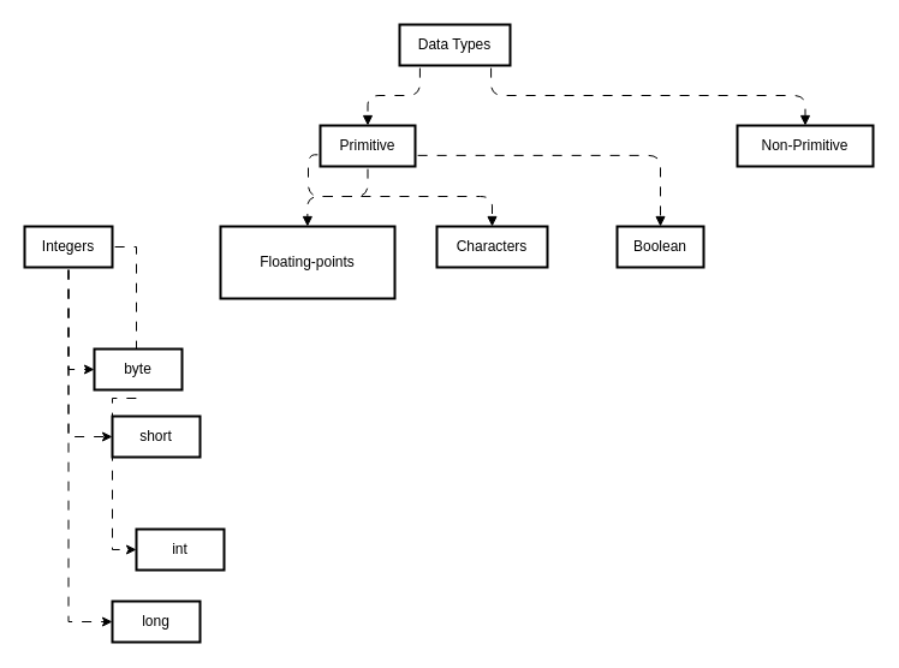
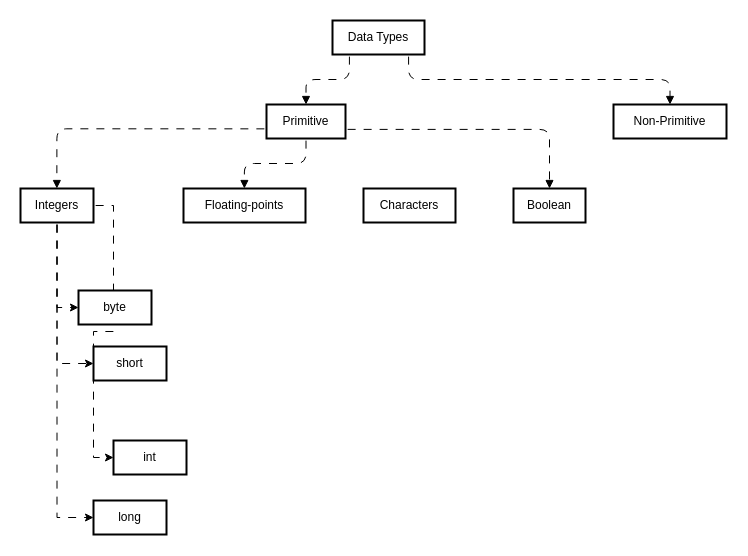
- <mxCell id="14" value="" style="startArrow=none;endArrow=block;exitX=-0.002;exitY=0.717;edgeStyle=orthogonalEdgeStyle;flowAnimation=1;" parent="1" source="3" target="10" edge="1"><mxGeometry relative="1" as="geometry" /></mxCell>
+ <mxCell id="14" value="" style="startArrow=none;endArrow=block;exitX=-0.002;exitY=0.717;entryX=0.498;entryY=0;edgeStyle=orthogonalEdgeStyle;flowAnimation=1;" parent="1" source="3" target="8" edge="1"><mxGeometry relative="1" as="geometry" /></mxCell>
- <mxCell id="9" value="Floating-points" style="whiteSpace=wrap;strokeWidth=2;" parent="1" vertex="1"><mxGeometry x="183" y="188" width="145" height="60" as="geometry" /></mxCell>
+ <mxCell id="9" value="Floating-points" style="whiteSpace=wrap;strokeWidth=2;" parent="1" vertex="1"><mxGeometry x="183" y="188" width="122" height="34" as="geometry" /></mxCell>
